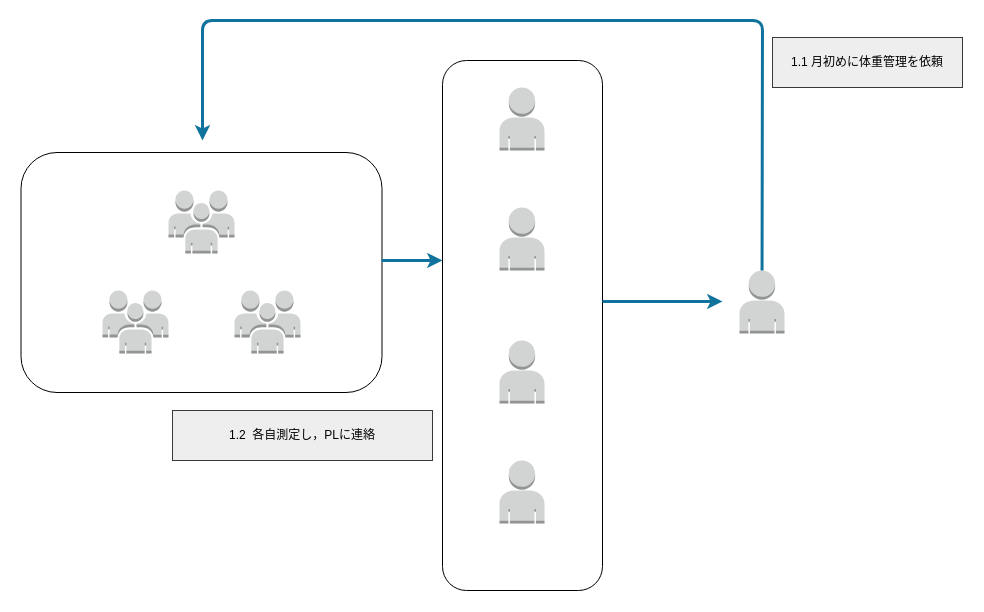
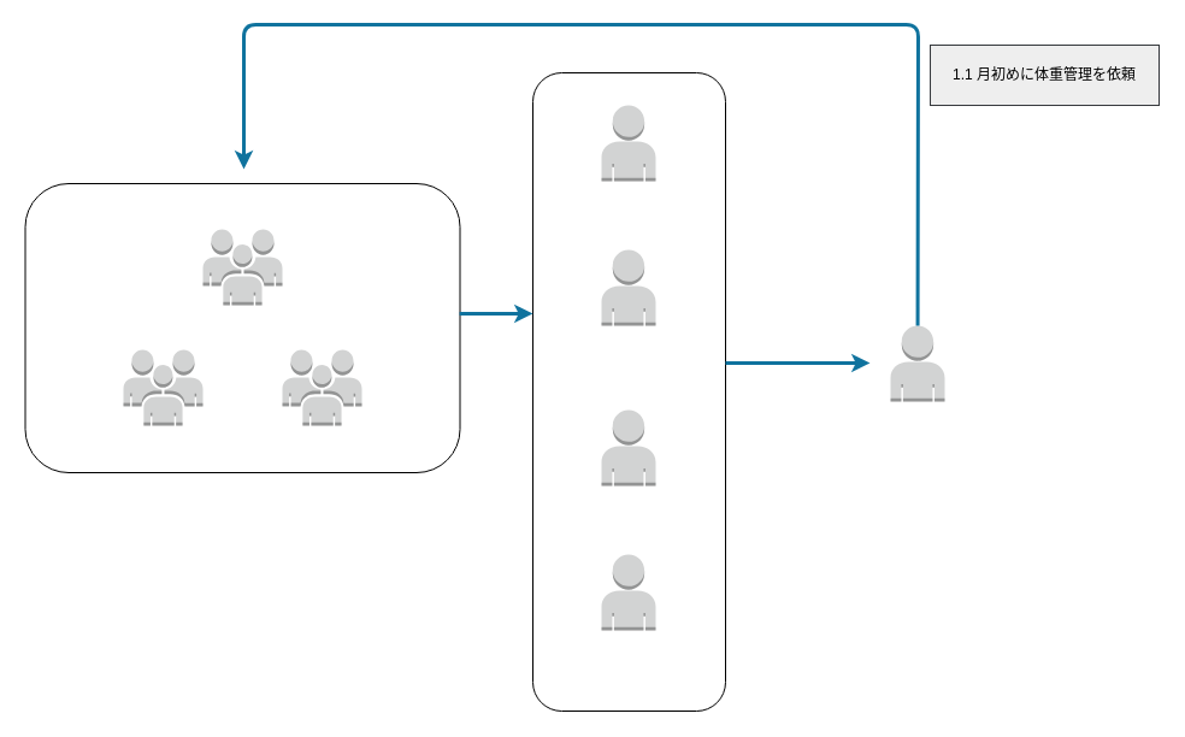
- <mxCell id="16" value="1.2&amp;nbsp; 各自測定し，PLに連絡" style="text;html=1;align=center;verticalAlign=middle;whiteSpace=wrap;rounded=0;fillColor=#eeeeee;strokeColor=#36393d;fontColor=#000000;" vertex="1" parent="1"><mxGeometry x="172" y="410" width="260" height="50" as="geometry" /></mxCell>
